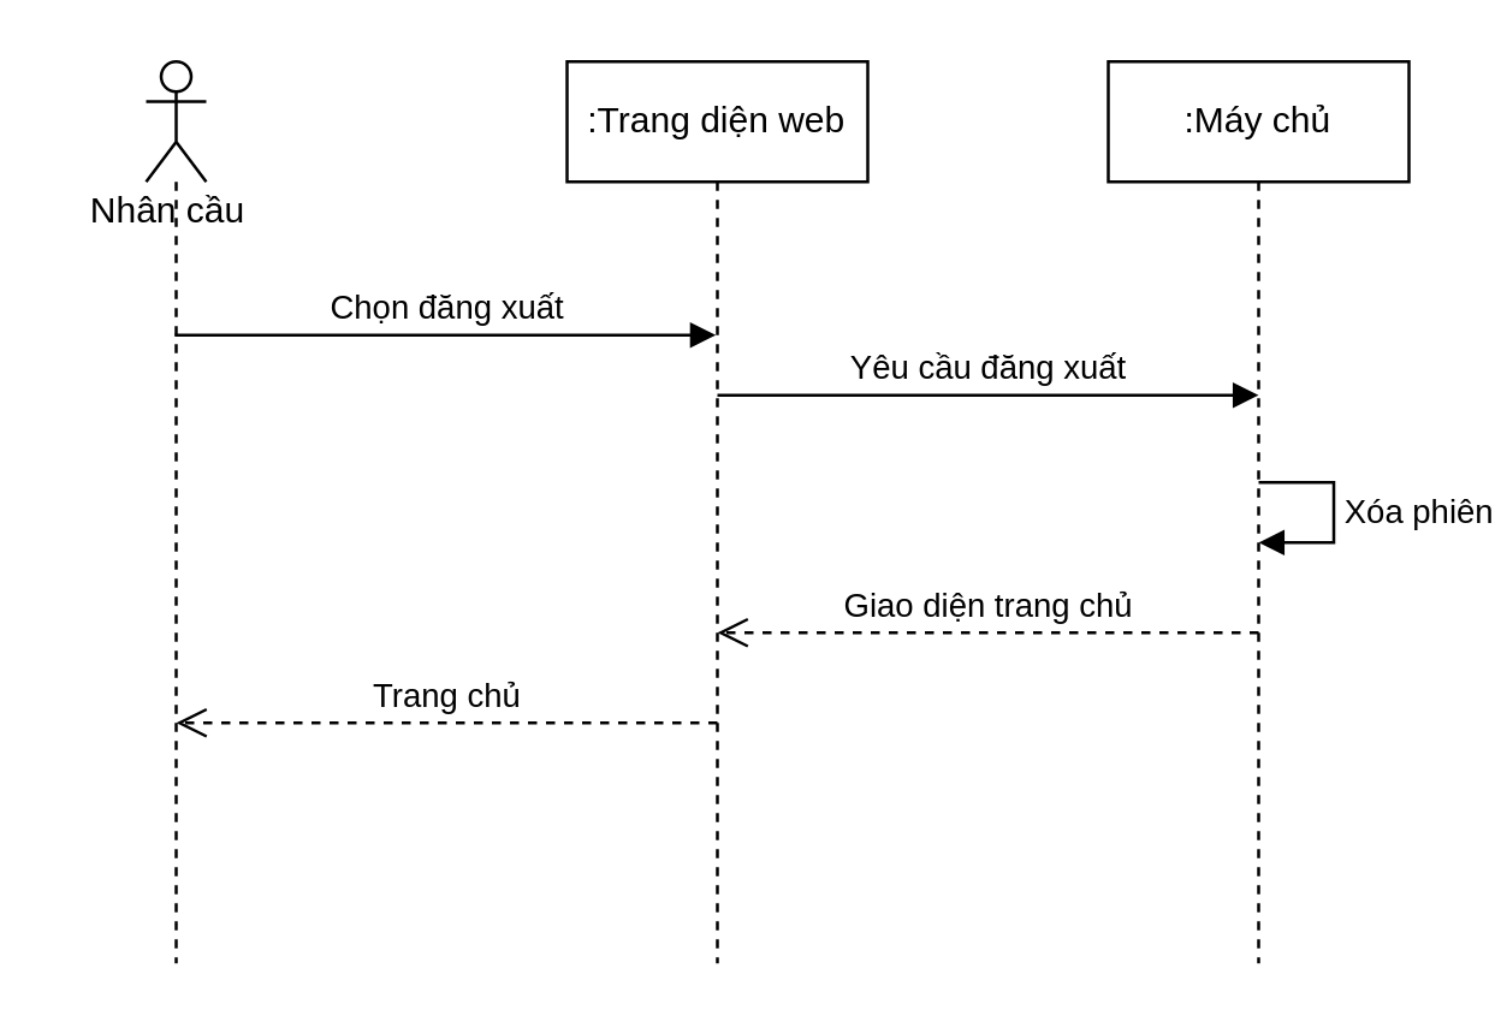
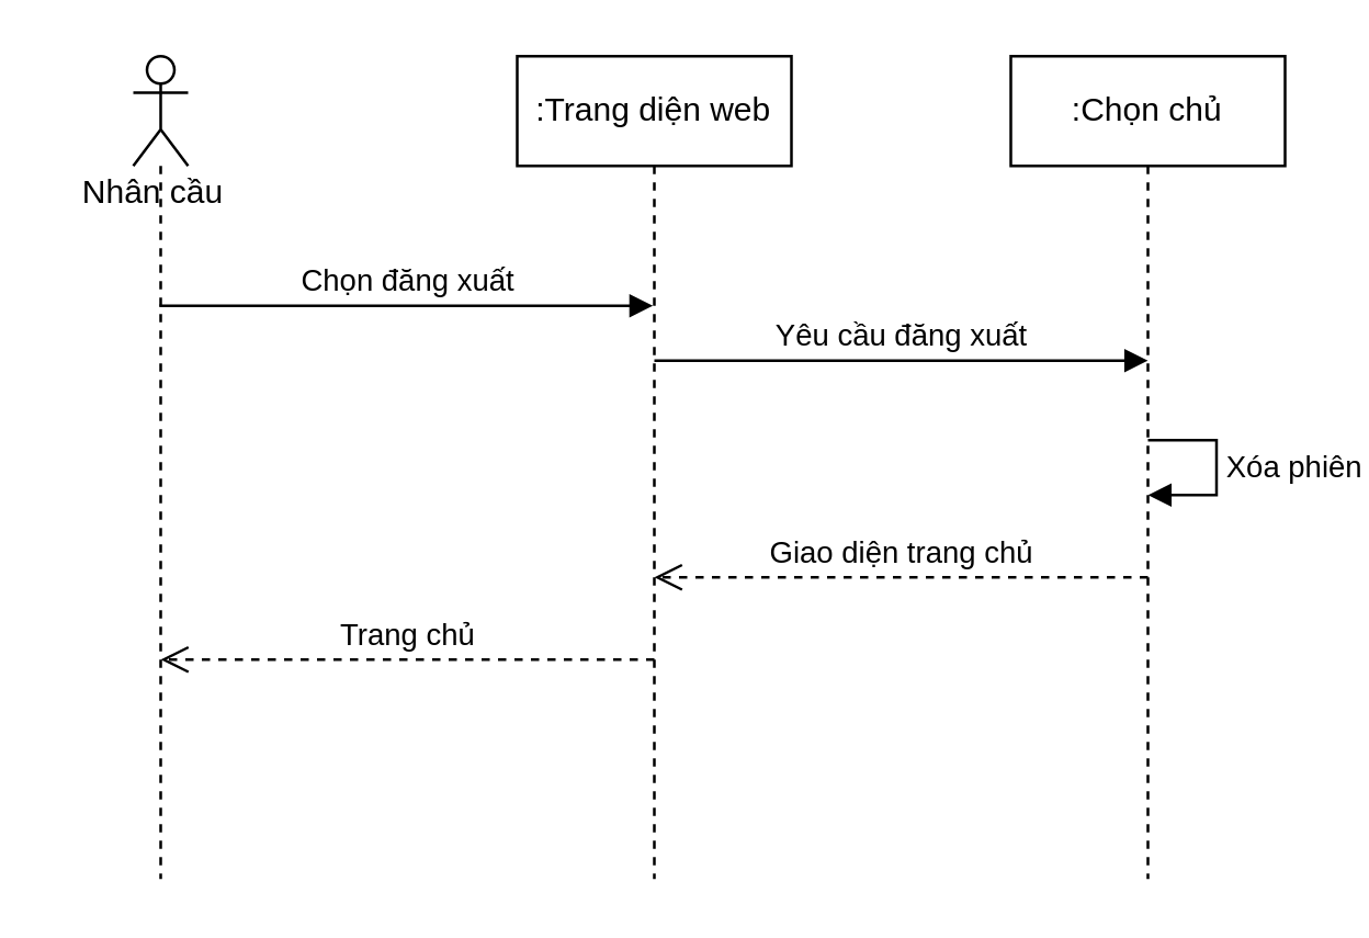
- <mxCell id="5" value=":Máy chủ" style="shape=umlLifeline;perimeter=lifelinePerimeter;whiteSpace=wrap;html=1;container=1;collapsible=0;recursiveResize=0;outlineConnect=0;" vertex="1" parent="1"><mxGeometry x="368" y="20" width="100" height="300" as="geometry" /></mxCell>
+ <mxCell id="5" value=":Chọn chủ" style="shape=umlLifeline;perimeter=lifelinePerimeter;whiteSpace=wrap;html=1;container=1;collapsible=0;recursiveResize=0;outlineConnect=0;" vertex="1" parent="1"><mxGeometry x="368" y="20" width="100" height="300" as="geometry" /></mxCell>
